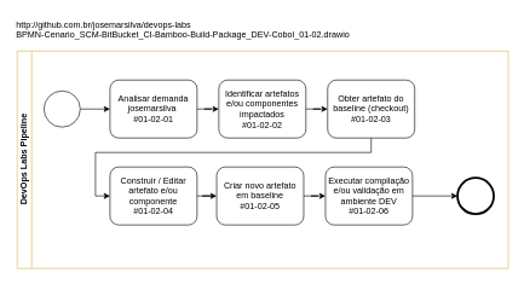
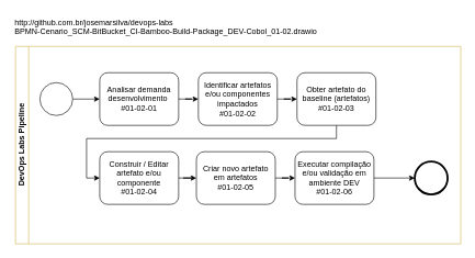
- <mxCell id="13" value="&lt;div&gt;Analisar demanda josemarsilva&amp;nbsp;&lt;/div&gt;&lt;div&gt;#01-02-01&lt;/div&gt;" style="shape=ext;rounded=1;html=1;whiteSpace=wrap;fillColor=none;" parent="2" vertex="1"><mxGeometry x="128" y="40" width="120" height="80" as="geometry" /></mxCell>
+ <mxCell id="13" value="&lt;div&gt;Analisar demanda desenvolvimento&amp;nbsp;&lt;/div&gt;&lt;div&gt;#01-02-01&lt;/div&gt;" style="shape=ext;rounded=1;html=1;whiteSpace=wrap;fillColor=none;" parent="2" vertex="1"><mxGeometry x="128" y="40" width="120" height="80" as="geometry" /></mxCell>
- <mxCell id="19" value="&lt;div&gt;Obter artefato do baseline (checkout)&lt;/div&gt;&lt;div&gt;#01-02-03&lt;/div&gt;" style="shape=ext;rounded=1;html=1;whiteSpace=wrap;fillColor=none;" parent="2" vertex="1"><mxGeometry x="428" y="40" width="120" height="80" as="geometry" /></mxCell>
+ <mxCell id="19" value="&lt;div&gt;Obter artefato do baseline (artefatos)&lt;/div&gt;&lt;div&gt;#01-02-03&lt;/div&gt;" style="shape=ext;rounded=1;html=1;whiteSpace=wrap;fillColor=none;" parent="2" vertex="1"><mxGeometry x="428" y="40" width="120" height="80" as="geometry" /></mxCell>
- <mxCell id="21" value="&lt;div&gt;&lt;span&gt;Criar novo artefato em baseline&lt;/span&gt;&lt;/div&gt;&lt;div&gt;&lt;span&gt;#01-02-05&lt;/span&gt;&lt;br&gt;&lt;/div&gt;" style="shape=ext;rounded=1;html=1;whiteSpace=wrap;fillColor=none;" parent="2" vertex="1"><mxGeometry x="275" y="160" width="120" height="80" as="geometry" /></mxCell>
+ <mxCell id="21" value="&lt;div&gt;&lt;span&gt;Criar novo artefato em artefatos&lt;/span&gt;&lt;/div&gt;&lt;div&gt;&lt;span&gt;#01-02-05&lt;/span&gt;&lt;br&gt;&lt;/div&gt;" style="shape=ext;rounded=1;html=1;whiteSpace=wrap;fillColor=none;" parent="2" vertex="1"><mxGeometry x="275" y="160" width="120" height="80" as="geometry" /></mxCell>
